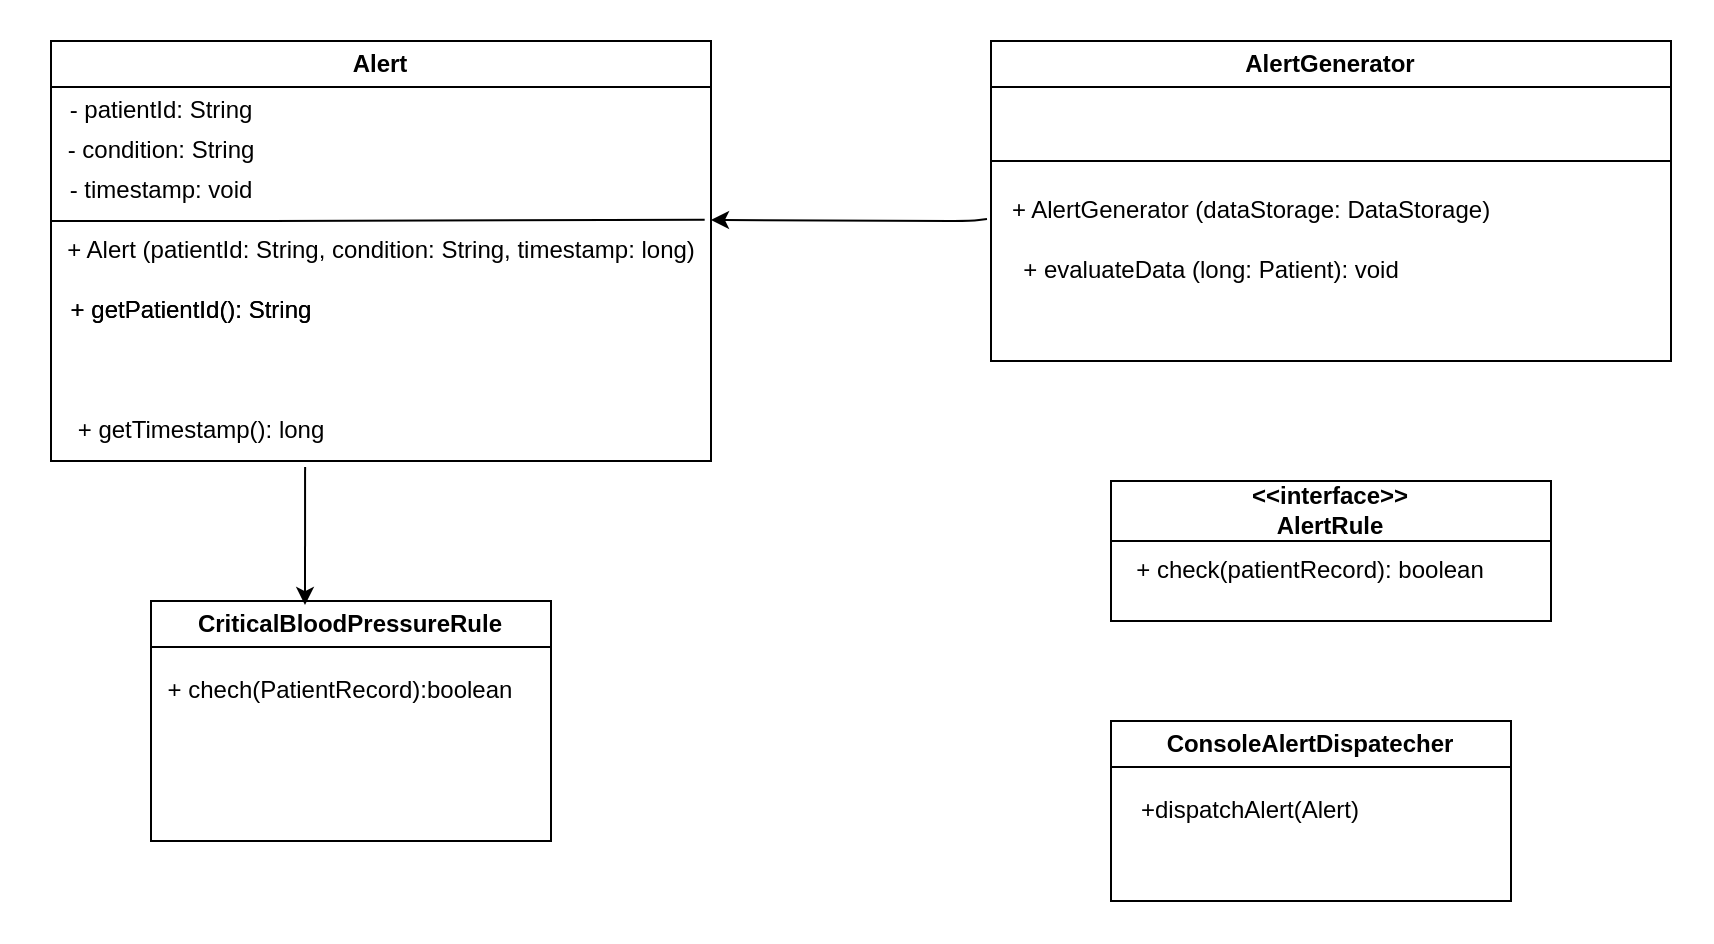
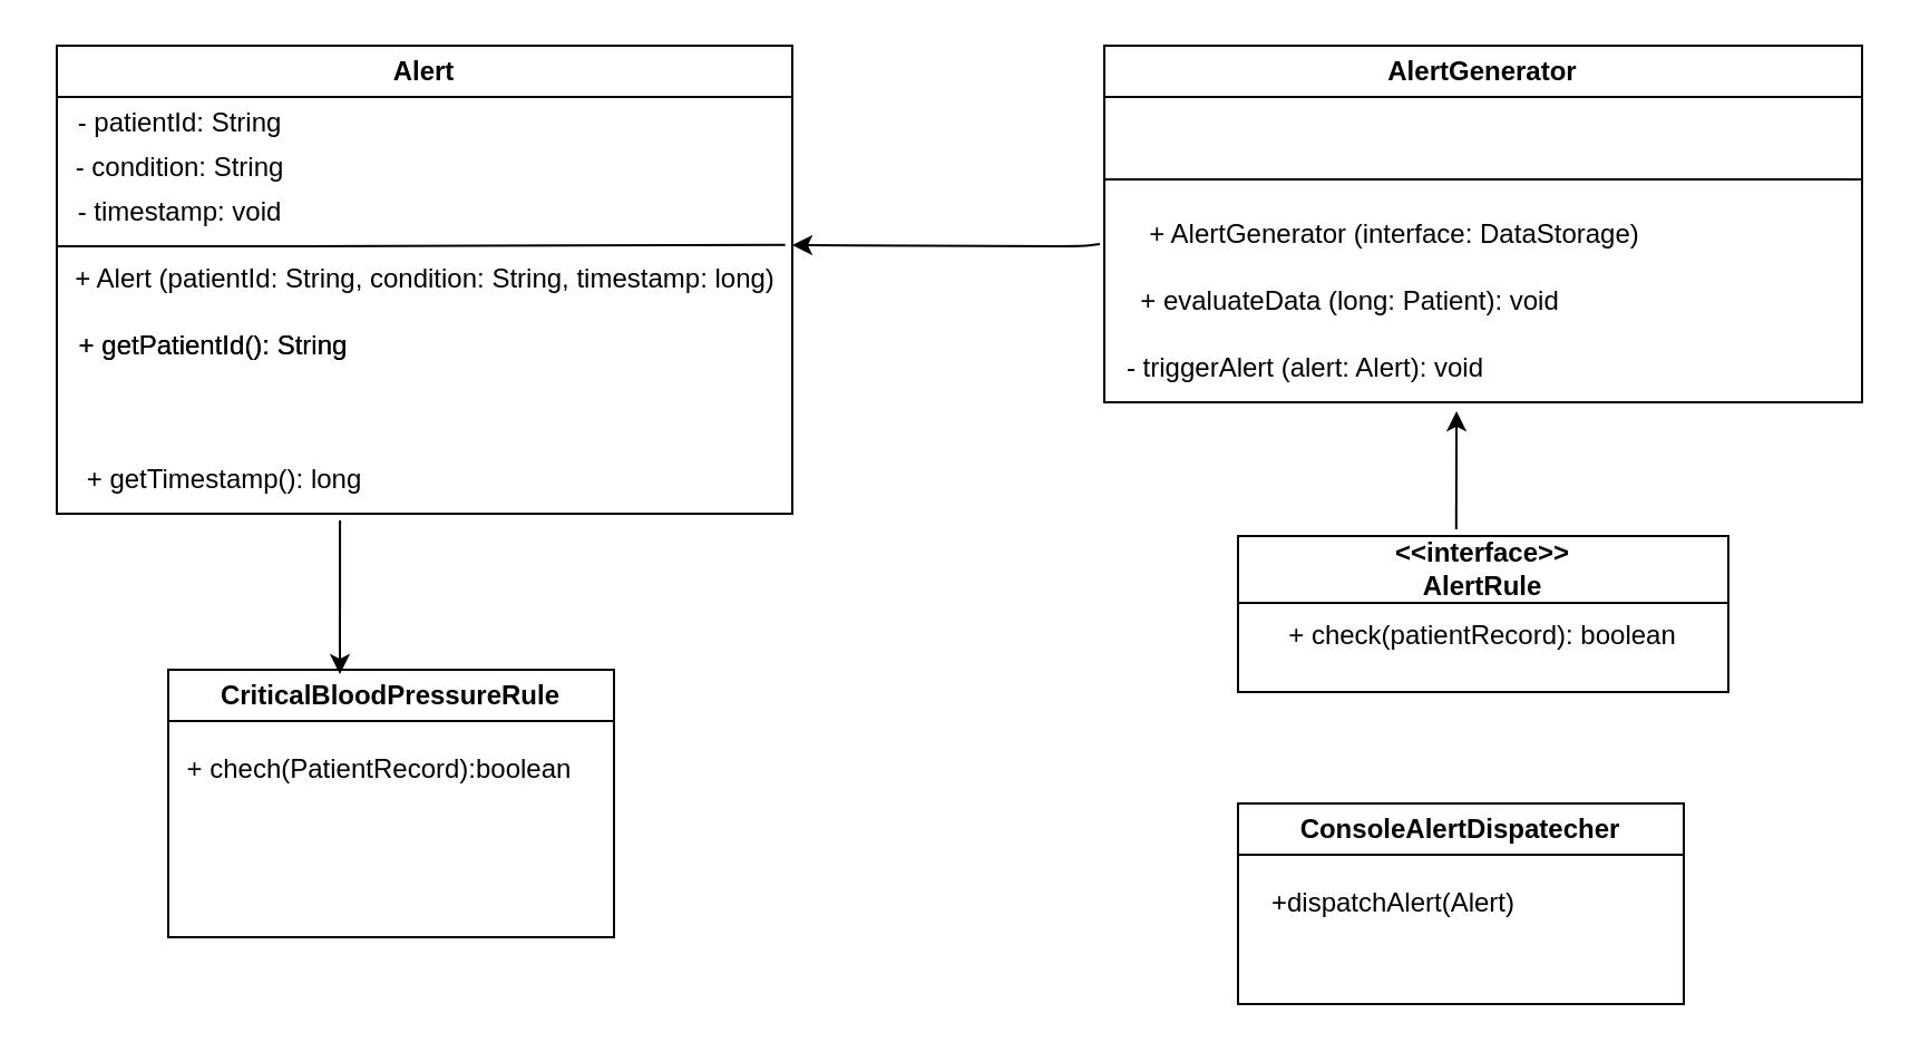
- <mxCell id="13" value="+ AlertGenerator (dataStorage: DataStorage)" style="text;html=1;align=center;verticalAlign=middle;resizable=0;points=[];autosize=1;strokeColor=none;fillColor=none;" parent="11" vertex="1"><mxGeometry y="70" width="260" height="30" as="geometry" /></mxCell>
+ <mxCell id="13" value="+ AlertGenerator (interface: DataStorage)" style="text;html=1;align=center;verticalAlign=middle;resizable=0;points=[];autosize=1;strokeColor=none;fillColor=none;" parent="11" vertex="1"><mxGeometry y="70" width="260" height="30" as="geometry" /></mxCell>
+ <mxCell id="15" value="- triggerAlert (alert: Alert): void" style="text;html=1;align=center;verticalAlign=middle;resizable=0;points=[];autosize=1;strokeColor=none;fillColor=none;" parent="11" vertex="1"><mxGeometry y="130" width="180" height="30" as="geometry" /></mxCell>
+ <mxCell id="22" value="" style="endArrow=classic;html=1;entryX=0.878;entryY=1.133;entryDx=0;entryDy=0;entryPerimeter=0;exitX=0.445;exitY=-0.043;exitDx=0;exitDy=0;exitPerimeter=0;" edge="1" parent="1" source="20" target="15"><mxGeometry width="50" height="50" relative="1" as="geometry"><mxPoint x="595" y="280" as="sourcePoint" /><mxPoint x="645" y="230" as="targetPoint" /></mxGeometry></mxCell>
- <mxCell id="21" value="+ check(patientRecord): boolean" style="text;html=1;align=center;verticalAlign=middle;whiteSpace=wrap;rounded=0;" vertex="1" parent="20"><mxGeometry y="30" width="200" height="30" as="geometry" /></mxCell>
+ <mxCell id="21" value="+ check(patientRecord): boolean" style="text;html=1;align=center;verticalAlign=middle;whiteSpace=wrap;rounded=0;" vertex="1" parent="20"><mxGeometry x="10" y="30" width="200" height="30" as="geometry" /></mxCell>
